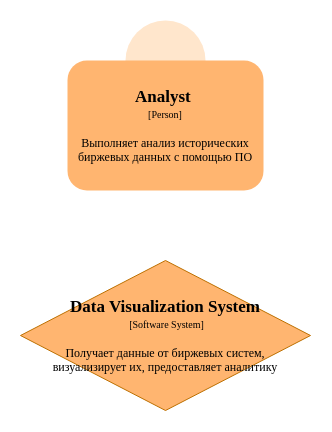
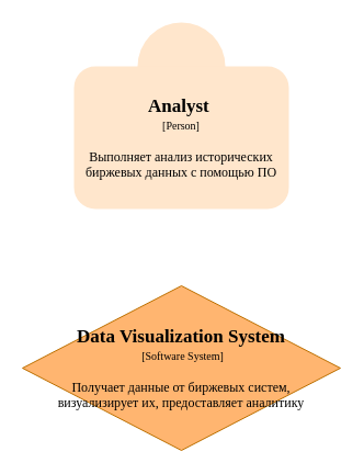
- <mxCell id="4" value="&lt;font style=&quot;font-size: 17px;&quot; data-font-src=&quot;https://fonts.googleapis.com/css?family=Montserrat&quot; face=&quot;Montserrat&quot;&gt;&lt;b&gt;Analyst&amp;nbsp;&lt;/b&gt;&lt;/font&gt;&lt;div&gt;&lt;font style=&quot;font-size: 10px;&quot; data-font-src=&quot;https://fonts.googleapis.com/css?family=Montserrat&quot; face=&quot;Montserrat&quot;&gt;[Person]&lt;/font&gt;&lt;/div&gt;&lt;div&gt;&lt;font style=&quot;font-size: 10px;&quot; data-font-src=&quot;https://fonts.googleapis.com/css?family=Montserrat&quot; face=&quot;Montserrat&quot;&gt;&lt;br&gt;&lt;/font&gt;&lt;/div&gt;&lt;div&gt;&lt;font data-font-src=&quot;https://fonts.googleapis.com/css?family=Montserrat&quot; face=&quot;Montserrat&quot;&gt;Выполняет анализ исторических биржевых данных с помощью ПО&lt;/font&gt;&lt;/div&gt;" style="rounded=1;whiteSpace=wrap;html=1;strokeColor=none;fillColor=#ffb570;" vertex="1" parent="1"><mxGeometry x="67" y="60" width="196" height="130" as="geometry" /></mxCell>
+ <mxCell id="4" value="&lt;font style=&quot;font-size: 17px;&quot; data-font-src=&quot;https://fonts.googleapis.com/css?family=Montserrat&quot; face=&quot;Montserrat&quot;&gt;&lt;b&gt;Analyst&amp;nbsp;&lt;/b&gt;&lt;/font&gt;&lt;div&gt;&lt;font style=&quot;font-size: 10px;&quot; data-font-src=&quot;https://fonts.googleapis.com/css?family=Montserrat&quot; face=&quot;Montserrat&quot;&gt;[Person]&lt;/font&gt;&lt;/div&gt;&lt;div&gt;&lt;font style=&quot;font-size: 10px;&quot; data-font-src=&quot;https://fonts.googleapis.com/css?family=Montserrat&quot; face=&quot;Montserrat&quot;&gt;&lt;br&gt;&lt;/font&gt;&lt;/div&gt;&lt;div&gt;&lt;font data-font-src=&quot;https://fonts.googleapis.com/css?family=Montserrat&quot; face=&quot;Montserrat&quot;&gt;Выполняет анализ исторических биржевых данных с помощью ПО&lt;/font&gt;&lt;/div&gt;" style="rounded=1;whiteSpace=wrap;html=1;strokeColor=none;fillColor=#ffe6cc;" vertex="1" parent="1"><mxGeometry x="67" y="60" width="196" height="130" as="geometry" /></mxCell>
